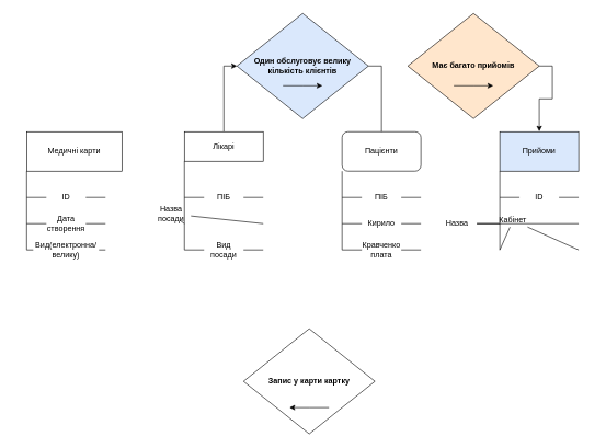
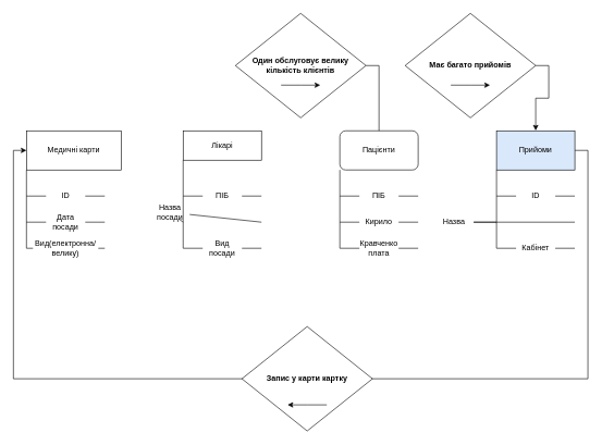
- <mxCell id="13" style="edgeStyle=orthogonalEdgeStyle;rounded=0;orthogonalLoop=1;jettySize=auto;html=1;exitX=0.5;exitY=0;exitDx=0;exitDy=0;entryX=0;entryY=0.5;entryDx=0;entryDy=0;" edge="1" parent="1" source="14" target="49"><mxGeometry relative="1" as="geometry" /></mxCell>
- <mxCell id="49" value="&lt;b&gt;Один обслуговує велику кількість клієнтів&lt;/b&gt;" style="rhombus;whiteSpace=wrap;html=1;fillColor=#dae8fc;" vertex="1" parent="1"><mxGeometry x="360" y="20" width="200" height="160" as="geometry" /></mxCell>
+ <mxCell id="49" value="&lt;b&gt;Один обслуговує велику кількість клієнтів&lt;/b&gt;" style="rhombus;whiteSpace=wrap;html=1;" vertex="1" parent="1"><mxGeometry x="360" y="20" width="200" height="160" as="geometry" /></mxCell>
- <mxCell id="52" value="&lt;b&gt;Має багато прийомів&lt;/b&gt;" style="rhombus;whiteSpace=wrap;html=1;fillColor=#ffe6cc;" vertex="1" parent="1"><mxGeometry x="620" y="20" width="200" height="160" as="geometry" /></mxCell>
+ <mxCell id="52" value="&lt;b&gt;Має багато прийомів&lt;/b&gt;" style="rhombus;whiteSpace=wrap;html=1;" vertex="1" parent="1"><mxGeometry x="620" y="20" width="200" height="160" as="geometry" /></mxCell>
+ <mxCell id="36" style="edgeStyle=orthogonalEdgeStyle;rounded=0;orthogonalLoop=1;jettySize=auto;html=1;exitX=1;exitY=0.5;exitDx=0;exitDy=0;entryX=0;entryY=0.5;entryDx=0;entryDy=0;" edge="1" parent="1" source="37" target="2"><mxGeometry relative="1" as="geometry"><mxPoint x="910" y="480" as="targetPoint" /><Array as="points"><mxPoint x="900" y="230" /><mxPoint x="900" y="580" /><mxPoint x="20" y="580" /><mxPoint x="20" y="230" /></Array></mxGeometry></mxCell>
- <mxCell id="47" value="Кабінет" style="text;html=1;align=center;verticalAlign=middle;whiteSpace=wrap;rounded=0;" vertex="1" parent="1"><mxGeometry x="750" y="325" width="60" height="20" as="geometry" /></mxCell>
+ <mxCell id="47" value="Кабінет" style="text;html=1;align=center;verticalAlign=middle;whiteSpace=wrap;rounded=0;" vertex="1" parent="1"><mxGeometry x="790" y="370" width="60" height="20" as="geometry" /></mxCell>
- <mxCell id="10" value="Дата створення" style="text;html=1;align=center;verticalAlign=middle;whiteSpace=wrap;rounded=0;" vertex="1" parent="1"><mxGeometry x="70" y="330" width="60" height="20" as="geometry" /></mxCell>
+ <mxCell id="10" value="Дата посади" style="text;html=1;align=center;verticalAlign=middle;whiteSpace=wrap;rounded=0;" vertex="1" parent="1"><mxGeometry x="70" y="330" width="60" height="20" as="geometry" /></mxCell>
